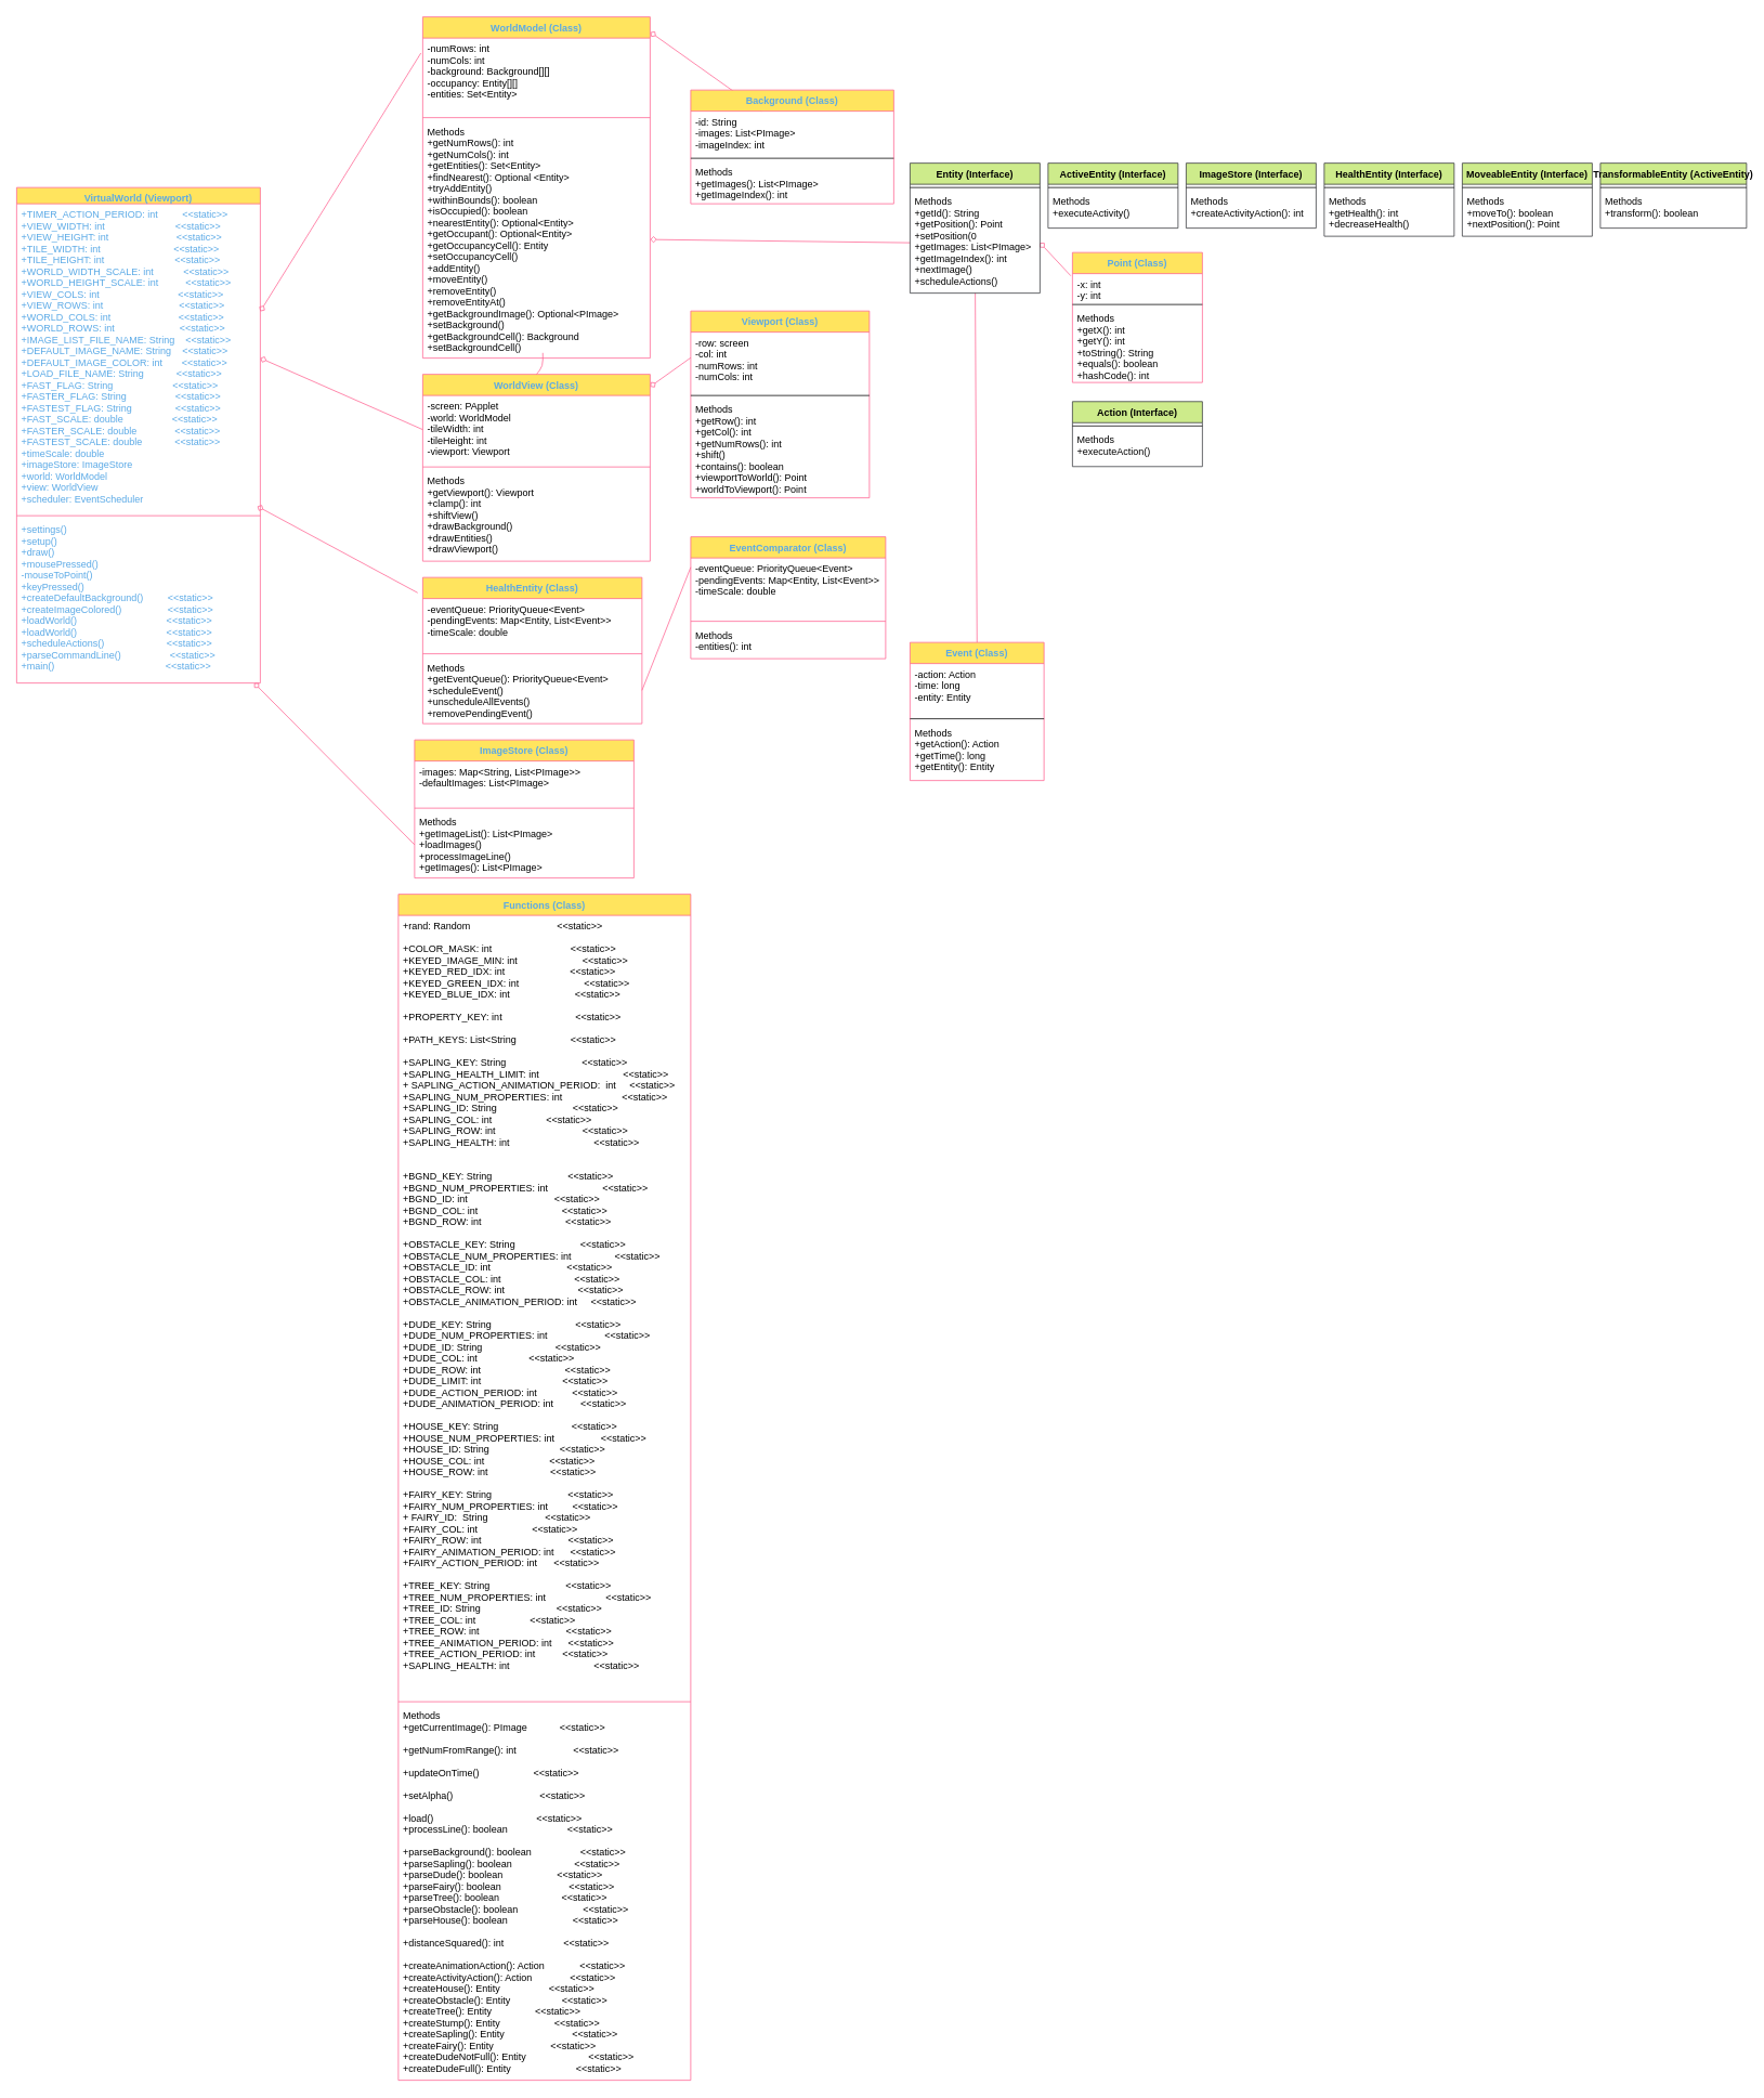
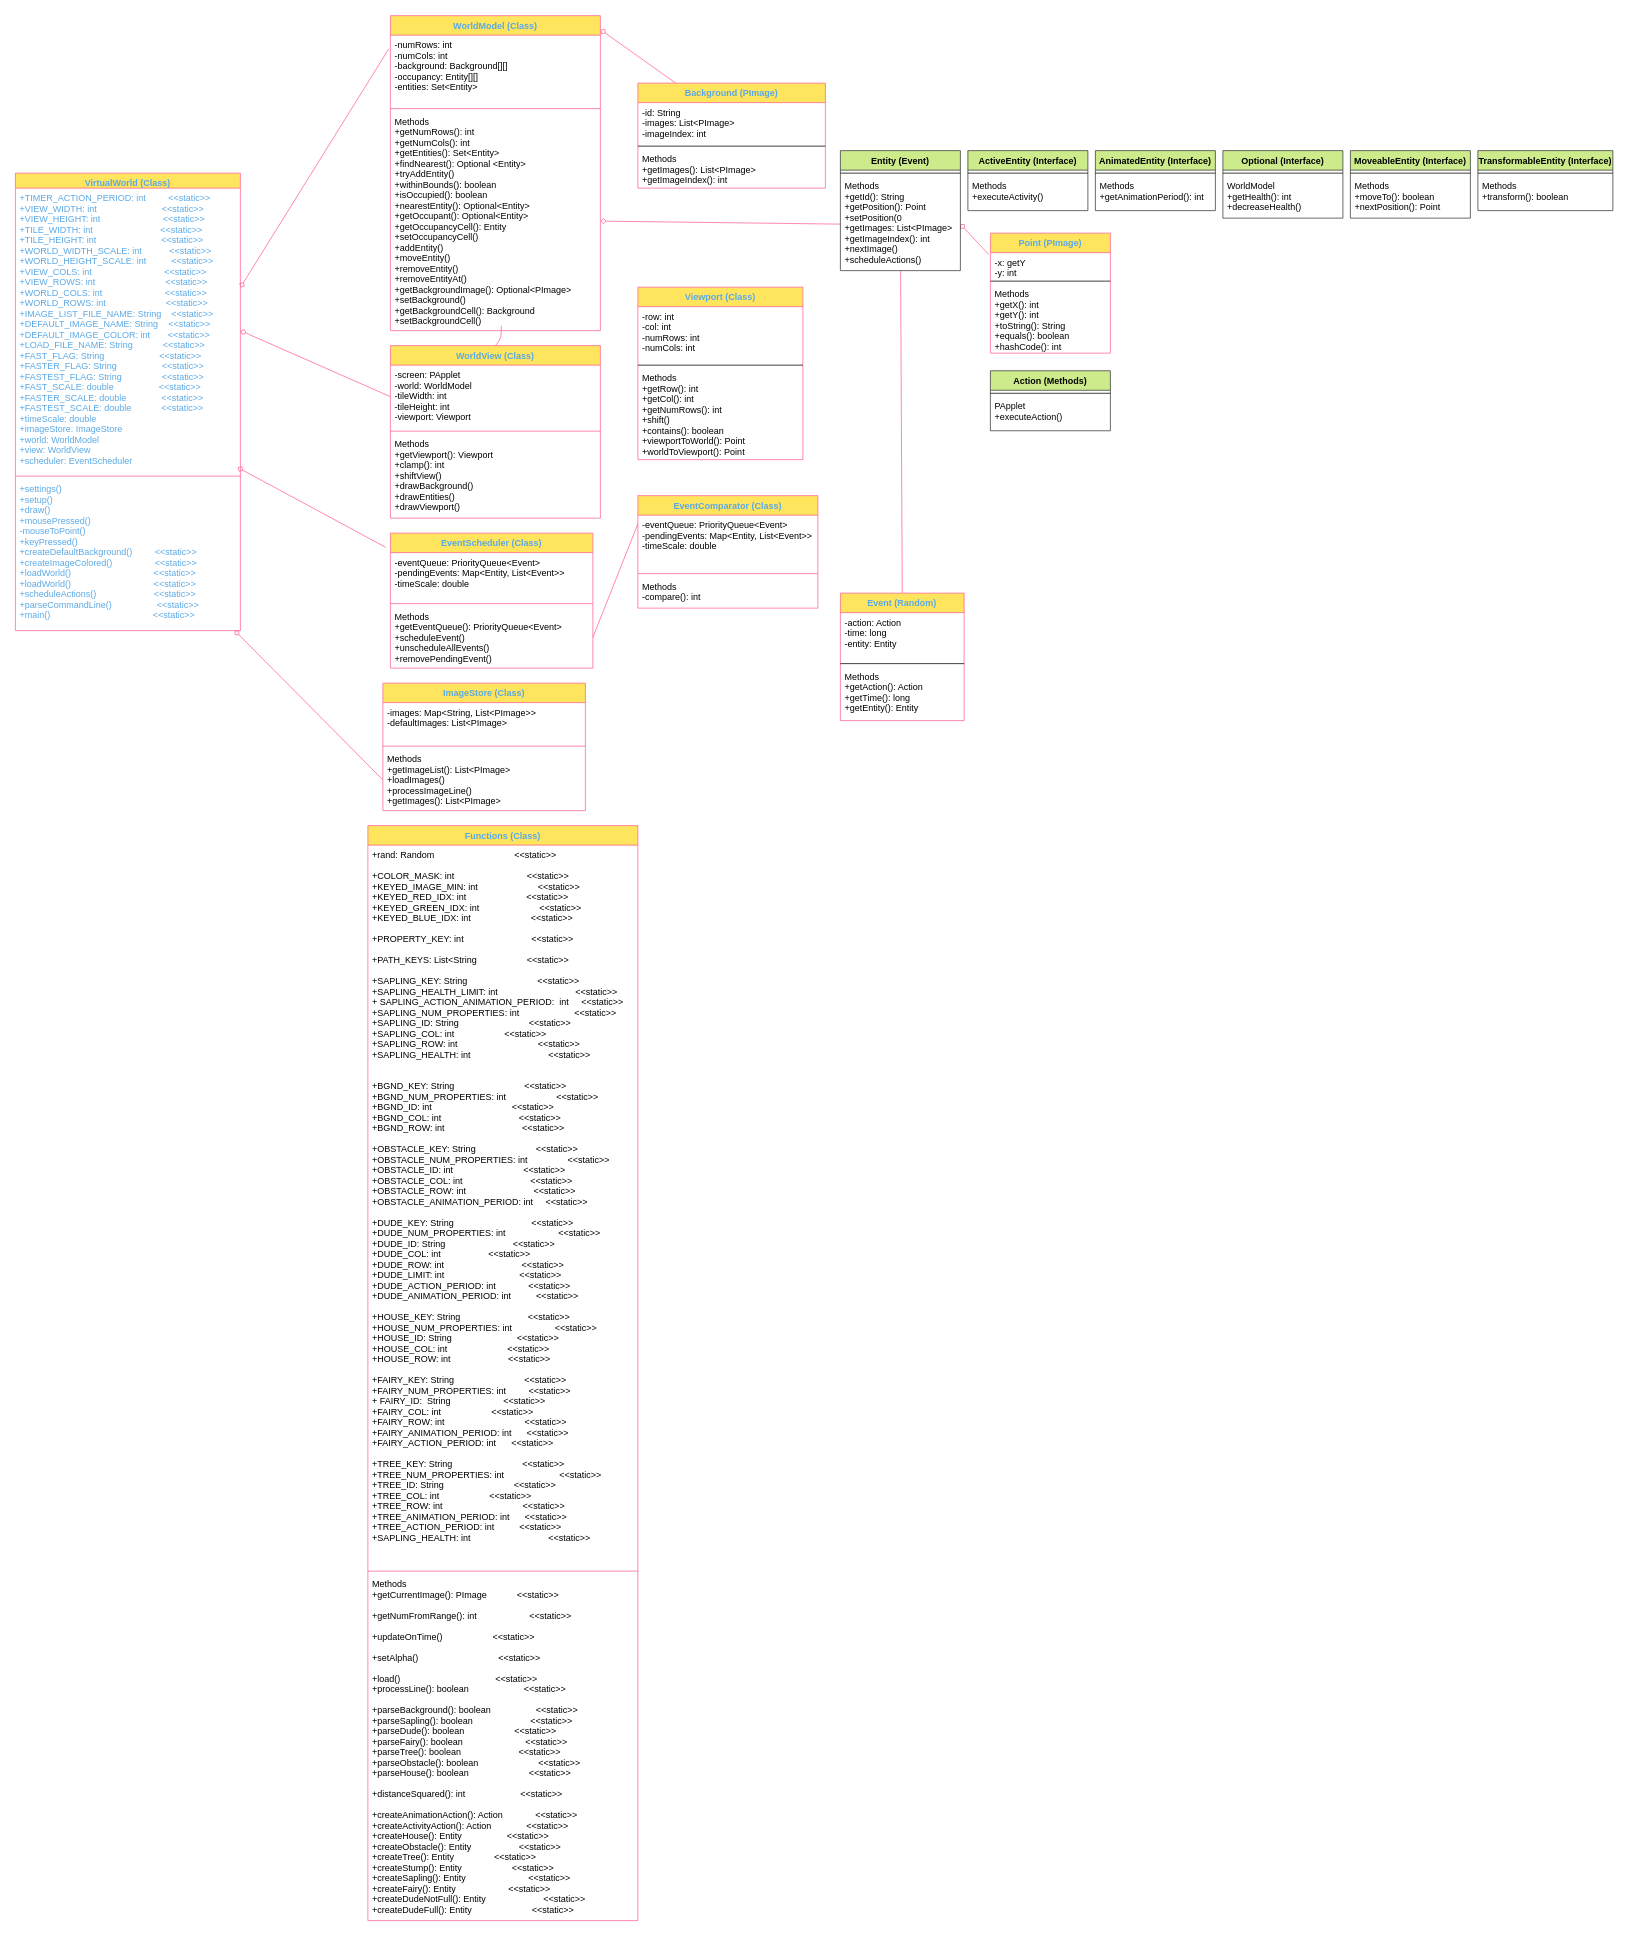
- <mxCell id="41" value="Background (Class)" style="swimlane;fontStyle=1;align=center;verticalAlign=top;childLayout=stackLayout;horizontal=1;startSize=26;horizontalStack=0;resizeParent=1;resizeParentMax=0;resizeLast=0;collapsible=1;marginBottom=0;hachureGap=4;pointerEvents=0;sketch=0;fontColor=#5AA9E6;strokeColor=#FF6392;fillColor=#FFE45E;" vertex="1" parent="1"><mxGeometry x="850" y="110" width="250" height="140" as="geometry" /></mxCell>
+ <mxCell id="41" value="Background (PImage)" style="swimlane;fontStyle=1;align=center;verticalAlign=top;childLayout=stackLayout;horizontal=1;startSize=26;horizontalStack=0;resizeParent=1;resizeParentMax=0;resizeLast=0;collapsible=1;marginBottom=0;hachureGap=4;pointerEvents=0;sketch=0;fontColor=#5AA9E6;strokeColor=#FF6392;fillColor=#FFE45E;" vertex="1" parent="1"><mxGeometry x="850" y="110" width="250" height="140" as="geometry" /></mxCell>
- <mxCell id="45" value="Entity (Interface)" style="swimlane;fontStyle=1;align=center;verticalAlign=top;childLayout=stackLayout;horizontal=1;startSize=26;horizontalStack=0;resizeParent=1;resizeParentMax=0;resizeLast=0;collapsible=1;marginBottom=0;hachureGap=4;pointerEvents=0;sketch=0;strokeColor=#36393d;fillColor=#cdeb8b;" vertex="1" parent="1"><mxGeometry x="1120" y="200" width="160" height="160" as="geometry" /></mxCell>
+ <mxCell id="45" value="Entity (Event)" style="swimlane;fontStyle=1;align=center;verticalAlign=top;childLayout=stackLayout;horizontal=1;startSize=26;horizontalStack=0;resizeParent=1;resizeParentMax=0;resizeLast=0;collapsible=1;marginBottom=0;hachureGap=4;pointerEvents=0;sketch=0;strokeColor=#36393d;fillColor=#cdeb8b;" vertex="1" parent="1"><mxGeometry x="1120" y="200" width="160" height="160" as="geometry" /></mxCell>
- <mxCell id="66" value="ImageStore (Interface)" style="swimlane;fontStyle=1;align=center;verticalAlign=top;childLayout=stackLayout;horizontal=1;startSize=26;horizontalStack=0;resizeParent=1;resizeParentMax=0;resizeLast=0;collapsible=1;marginBottom=0;hachureGap=4;pointerEvents=0;sketch=0;strokeColor=#36393d;fillColor=#cdeb8b;" vertex="1" parent="1"><mxGeometry x="1460" y="200" width="160" height="80" as="geometry" /></mxCell>
+ <mxCell id="66" value="AnimatedEntity (Interface)" style="swimlane;fontStyle=1;align=center;verticalAlign=top;childLayout=stackLayout;horizontal=1;startSize=26;horizontalStack=0;resizeParent=1;resizeParentMax=0;resizeLast=0;collapsible=1;marginBottom=0;hachureGap=4;pointerEvents=0;sketch=0;strokeColor=#36393d;fillColor=#cdeb8b;" vertex="1" parent="1"><mxGeometry x="1460" y="200" width="160" height="80" as="geometry" /></mxCell>
- <mxCell id="69" value="HealthEntity (Interface)" style="swimlane;fontStyle=1;align=center;verticalAlign=top;childLayout=stackLayout;horizontal=1;startSize=26;horizontalStack=0;resizeParent=1;resizeParentMax=0;resizeLast=0;collapsible=1;marginBottom=0;hachureGap=4;pointerEvents=0;sketch=0;strokeColor=#36393d;fillColor=#cdeb8b;" vertex="1" parent="1"><mxGeometry x="1630" y="200" width="160" height="90" as="geometry" /></mxCell>
+ <mxCell id="69" value="Optional (Interface)" style="swimlane;fontStyle=1;align=center;verticalAlign=top;childLayout=stackLayout;horizontal=1;startSize=26;horizontalStack=0;resizeParent=1;resizeParentMax=0;resizeLast=0;collapsible=1;marginBottom=0;hachureGap=4;pointerEvents=0;sketch=0;strokeColor=#36393d;fillColor=#cdeb8b;" vertex="1" parent="1"><mxGeometry x="1630" y="200" width="160" height="90" as="geometry" /></mxCell>
- <mxCell id="75" value="TransformableEntity (ActiveEntity)" style="swimlane;fontStyle=1;align=center;verticalAlign=top;childLayout=stackLayout;horizontal=1;startSize=26;horizontalStack=0;resizeParent=1;resizeParentMax=0;resizeLast=0;collapsible=1;marginBottom=0;hachureGap=4;pointerEvents=0;sketch=0;strokeColor=#36393d;fillColor=#cdeb8b;" vertex="1" parent="1"><mxGeometry x="1970" y="200" width="180" height="80" as="geometry" /></mxCell>
+ <mxCell id="75" value="TransformableEntity (Interface)" style="swimlane;fontStyle=1;align=center;verticalAlign=top;childLayout=stackLayout;horizontal=1;startSize=26;horizontalStack=0;resizeParent=1;resizeParentMax=0;resizeLast=0;collapsible=1;marginBottom=0;hachureGap=4;pointerEvents=0;sketch=0;strokeColor=#36393d;fillColor=#cdeb8b;" vertex="1" parent="1"><mxGeometry x="1970" y="200" width="180" height="80" as="geometry" /></mxCell>
- <mxCell id="13" value="VirtualWorld (Viewport)" style="swimlane;fontStyle=1;align=center;verticalAlign=top;childLayout=stackLayout;horizontal=1;startSize=20;horizontalStack=0;resizeParent=1;resizeParentMax=0;resizeLast=0;collapsible=1;marginBottom=0;hachureGap=4;pointerEvents=0;fillColor=#FFE45E;strokeColor=#FF6392;fontColor=#5AA9E6;" vertex="1" parent="1"><mxGeometry x="20" y="230" width="300" height="610" as="geometry" /></mxCell>
+ <mxCell id="13" value="VirtualWorld (Class)" style="swimlane;fontStyle=1;align=center;verticalAlign=top;childLayout=stackLayout;horizontal=1;startSize=20;horizontalStack=0;resizeParent=1;resizeParentMax=0;resizeLast=0;collapsible=1;marginBottom=0;hachureGap=4;pointerEvents=0;fillColor=#FFE45E;strokeColor=#FF6392;fontColor=#5AA9E6;" vertex="1" parent="1"><mxGeometry x="20" y="230" width="300" height="610" as="geometry" /></mxCell>
- <mxCell id="68" value="Methods&#10;+createActivityAction(): int" style="text;strokeColor=none;fillColor=none;align=left;verticalAlign=top;spacingLeft=4;spacingRight=4;overflow=hidden;rotatable=0;points=[[0,0.5],[1,0.5]];portConstraint=eastwest;" vertex="1" parent="66"><mxGeometry y="34" width="160" height="46" as="geometry" /></mxCell>
+ <mxCell id="68" value="Methods&#10;+getAnimationPeriod(): int" style="text;strokeColor=none;fillColor=none;align=left;verticalAlign=top;spacingLeft=4;spacingRight=4;overflow=hidden;rotatable=0;points=[[0,0.5],[1,0.5]];portConstraint=eastwest;" vertex="1" parent="66"><mxGeometry y="34" width="160" height="46" as="geometry" /></mxCell>
- <mxCell id="71" value="Methods&#10;+getHealth(): int&#10;+decreaseHealth()" style="text;strokeColor=none;fillColor=none;align=left;verticalAlign=top;spacingLeft=4;spacingRight=4;overflow=hidden;rotatable=0;points=[[0,0.5],[1,0.5]];portConstraint=eastwest;" vertex="1" parent="69"><mxGeometry y="34" width="160" height="56" as="geometry" /></mxCell>
+ <mxCell id="71" value="WorldModel&#10;+getHealth(): int&#10;+decreaseHealth()" style="text;strokeColor=none;fillColor=none;align=left;verticalAlign=top;spacingLeft=4;spacingRight=4;overflow=hidden;rotatable=0;points=[[0,0.5],[1,0.5]];portConstraint=eastwest;" vertex="1" parent="69"><mxGeometry y="34" width="160" height="56" as="geometry" /></mxCell>
- <mxCell id="56" value="Point (Class)" style="swimlane;fontStyle=1;align=center;verticalAlign=top;childLayout=stackLayout;horizontal=1;startSize=26;horizontalStack=0;resizeParent=1;resizeParentMax=0;resizeLast=0;collapsible=1;marginBottom=0;hachureGap=4;pointerEvents=0;sketch=0;fontColor=#5AA9E6;strokeColor=#FF6392;fillColor=#FFE45E;" vertex="1" parent="1"><mxGeometry x="1320" y="310" width="160" height="160" as="geometry" /></mxCell>
+ <mxCell id="56" value="Point (PImage)" style="swimlane;fontStyle=1;align=center;verticalAlign=top;childLayout=stackLayout;horizontal=1;startSize=26;horizontalStack=0;resizeParent=1;resizeParentMax=0;resizeLast=0;collapsible=1;marginBottom=0;hachureGap=4;pointerEvents=0;sketch=0;fontColor=#5AA9E6;strokeColor=#FF6392;fillColor=#FFE45E;" vertex="1" parent="1"><mxGeometry x="1320" y="310" width="160" height="160" as="geometry" /></mxCell>
- <mxCell id="57" value="-x: int&#10;-y: int" style="text;strokeColor=none;fillColor=none;align=left;verticalAlign=top;spacingLeft=4;spacingRight=4;overflow=hidden;rotatable=0;points=[[0,0.5],[1,0.5]];portConstraint=eastwest;" vertex="1" parent="56"><mxGeometry y="26" width="160" height="34" as="geometry" /></mxCell>
+ <mxCell id="57" value="-x: getY&#10;-y: int" style="text;strokeColor=none;fillColor=none;align=left;verticalAlign=top;spacingLeft=4;spacingRight=4;overflow=hidden;rotatable=0;points=[[0,0.5],[1,0.5]];portConstraint=eastwest;" vertex="1" parent="56"><mxGeometry y="26" width="160" height="34" as="geometry" /></mxCell>
- <mxCell id="49" value="-row: screen&#10;-col: int&#10;-numRows: int&#10;-numCols: int" style="text;strokeColor=none;fillColor=none;align=left;verticalAlign=top;spacingLeft=4;spacingRight=4;overflow=hidden;rotatable=0;points=[[0,0.5],[1,0.5]];portConstraint=eastwest;" vertex="1" parent="48"><mxGeometry y="26" width="220" height="74" as="geometry" /></mxCell>
+ <mxCell id="49" value="-row: int&#10;-col: int&#10;-numRows: int&#10;-numCols: int" style="text;strokeColor=none;fillColor=none;align=left;verticalAlign=top;spacingLeft=4;spacingRight=4;overflow=hidden;rotatable=0;points=[[0,0.5],[1,0.5]];portConstraint=eastwest;" vertex="1" parent="48"><mxGeometry y="26" width="220" height="74" as="geometry" /></mxCell>
- <mxCell id="4" value="" style="graphMlID=e2;endArrow=none;strokeColor=#FF6392;strokeWidth=1.0;startArrow=diamond;startFill=0;endFill=1;fontColor=#5AA9E6;entryX=0;entryY=0.25;entryDx=0;entryDy=0;" edge="1" parent="1" source="21" target="48"><mxGeometry relative="1" as="geometry"><mxPoint x="648" y="320" as="sourcePoint" /></mxGeometry></mxCell>
- <mxCell id="60" value="Action (Interface)" style="swimlane;fontStyle=1;align=center;verticalAlign=top;childLayout=stackLayout;horizontal=1;startSize=26;horizontalStack=0;resizeParent=1;resizeParentMax=0;resizeLast=0;collapsible=1;marginBottom=0;hachureGap=4;pointerEvents=0;sketch=0;strokeColor=#36393d;fillColor=#cdeb8b;" vertex="1" parent="1"><mxGeometry x="1320" y="493.54" width="160" height="80" as="geometry" /></mxCell>
+ <mxCell id="60" value="Action (Methods)" style="swimlane;fontStyle=1;align=center;verticalAlign=top;childLayout=stackLayout;horizontal=1;startSize=26;horizontalStack=0;resizeParent=1;resizeParentMax=0;resizeLast=0;collapsible=1;marginBottom=0;hachureGap=4;pointerEvents=0;sketch=0;strokeColor=#36393d;fillColor=#cdeb8b;" vertex="1" parent="1"><mxGeometry x="1320" y="493.54" width="160" height="80" as="geometry" /></mxCell>
- <mxCell id="62" value="Methods&#10;+executeAction()" style="text;strokeColor=none;fillColor=none;align=left;verticalAlign=top;spacingLeft=4;spacingRight=4;overflow=hidden;rotatable=0;points=[[0,0.5],[1,0.5]];portConstraint=eastwest;" vertex="1" parent="60"><mxGeometry y="34" width="160" height="46" as="geometry" /></mxCell>
+ <mxCell id="62" value="PApplet&#10;+executeAction()" style="text;strokeColor=none;fillColor=none;align=left;verticalAlign=top;spacingLeft=4;spacingRight=4;overflow=hidden;rotatable=0;points=[[0,0.5],[1,0.5]];portConstraint=eastwest;" vertex="1" parent="60"><mxGeometry y="34" width="160" height="46" as="geometry" /></mxCell>
- <mxCell id="25" value="HealthEntity (Class)" style="swimlane;fontStyle=1;align=center;verticalAlign=top;childLayout=stackLayout;horizontal=1;startSize=26;horizontalStack=0;resizeParent=1;resizeParentMax=0;resizeLast=0;collapsible=1;marginBottom=0;hachureGap=4;pointerEvents=0;sketch=0;fontColor=#5AA9E6;strokeColor=#FF6392;fillColor=#FFE45E;" vertex="1" parent="1"><mxGeometry x="520" y="710" width="270" height="180" as="geometry" /></mxCell>
+ <mxCell id="25" value="EventScheduler (Class)" style="swimlane;fontStyle=1;align=center;verticalAlign=top;childLayout=stackLayout;horizontal=1;startSize=26;horizontalStack=0;resizeParent=1;resizeParentMax=0;resizeLast=0;collapsible=1;marginBottom=0;hachureGap=4;pointerEvents=0;sketch=0;fontColor=#5AA9E6;strokeColor=#FF6392;fillColor=#FFE45E;" vertex="1" parent="1"><mxGeometry x="520" y="710" width="270" height="180" as="geometry" /></mxCell>
- <mxCell id="36" value="Methods&#10;-entities(): int" style="text;strokeColor=none;fillColor=none;align=left;verticalAlign=top;spacingLeft=4;spacingRight=4;overflow=hidden;rotatable=0;points=[[0,0.5],[1,0.5]];portConstraint=eastwest;fontColor=#000000;" vertex="1" parent="33"><mxGeometry y="108" width="240" height="42" as="geometry" /></mxCell>
+ <mxCell id="36" value="Methods&#10;-compare(): int" style="text;strokeColor=none;fillColor=none;align=left;verticalAlign=top;spacingLeft=4;spacingRight=4;overflow=hidden;rotatable=0;points=[[0,0.5],[1,0.5]];portConstraint=eastwest;fontColor=#000000;" vertex="1" parent="33"><mxGeometry y="108" width="240" height="42" as="geometry" /></mxCell>
- <mxCell id="52" value="Event (Class)" style="swimlane;fontStyle=1;align=center;verticalAlign=top;childLayout=stackLayout;horizontal=1;startSize=26;horizontalStack=0;resizeParent=1;resizeParentMax=0;resizeLast=0;collapsible=1;marginBottom=0;hachureGap=4;pointerEvents=0;sketch=0;fontColor=#5AA9E6;strokeColor=#FF6392;fillColor=#FFE45E;" vertex="1" parent="1"><mxGeometry x="1120" y="790" width="165" height="170" as="geometry" /></mxCell>
+ <mxCell id="52" value="Event (Random)" style="swimlane;fontStyle=1;align=center;verticalAlign=top;childLayout=stackLayout;horizontal=1;startSize=26;horizontalStack=0;resizeParent=1;resizeParentMax=0;resizeLast=0;collapsible=1;marginBottom=0;hachureGap=4;pointerEvents=0;sketch=0;fontColor=#5AA9E6;strokeColor=#FF6392;fillColor=#FFE45E;" vertex="1" parent="1"><mxGeometry x="1120" y="790" width="165" height="170" as="geometry" /></mxCell>
